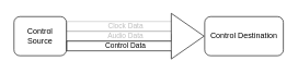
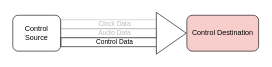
- <mxCell id="3" value="Control Destination" style="rounded=1;whiteSpace=wrap;html=1;" parent="1" vertex="1"><mxGeometry x="311" y="25" width="120" height="60" as="geometry" /></mxCell>
+ <mxCell id="3" value="Control Destination" style="rounded=1;whiteSpace=wrap;html=1;fillColor=#f8cecc;" parent="1" vertex="1"><mxGeometry x="311" y="25" width="120" height="60" as="geometry" /></mxCell>
